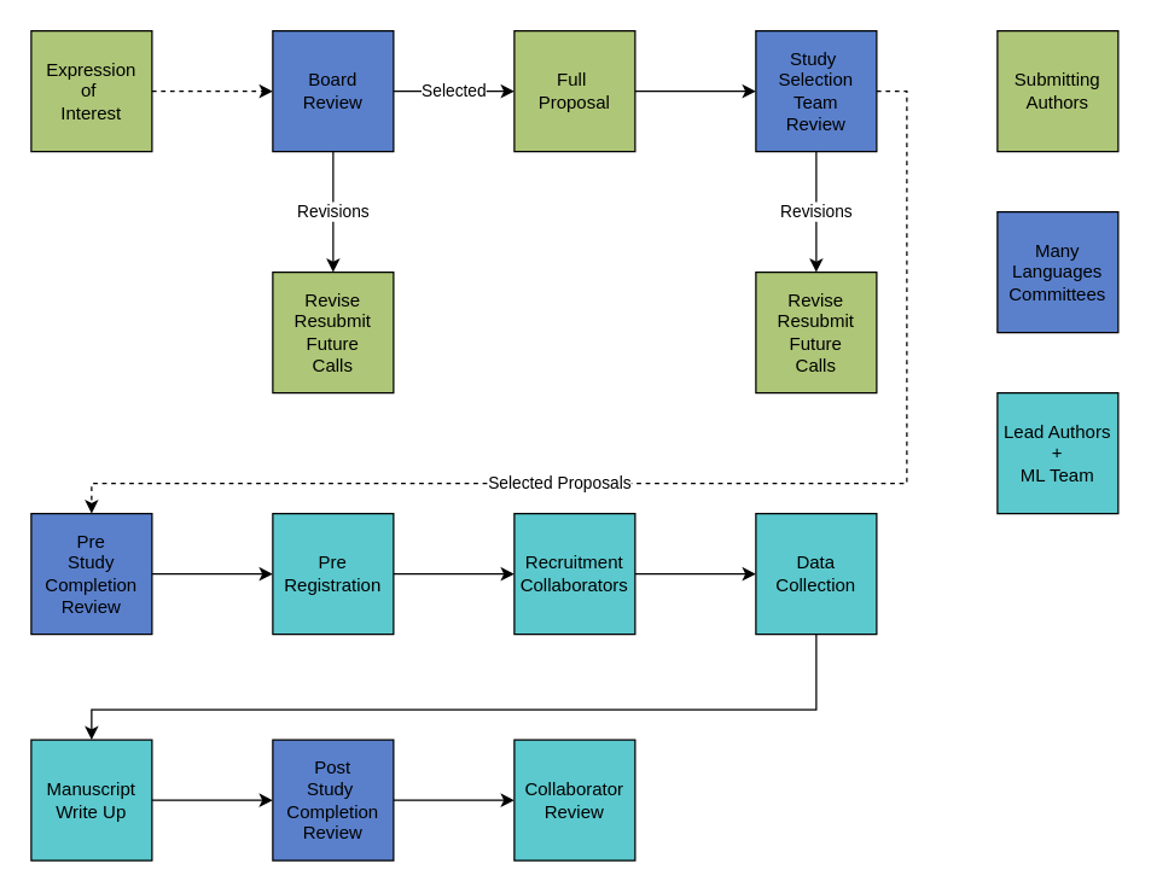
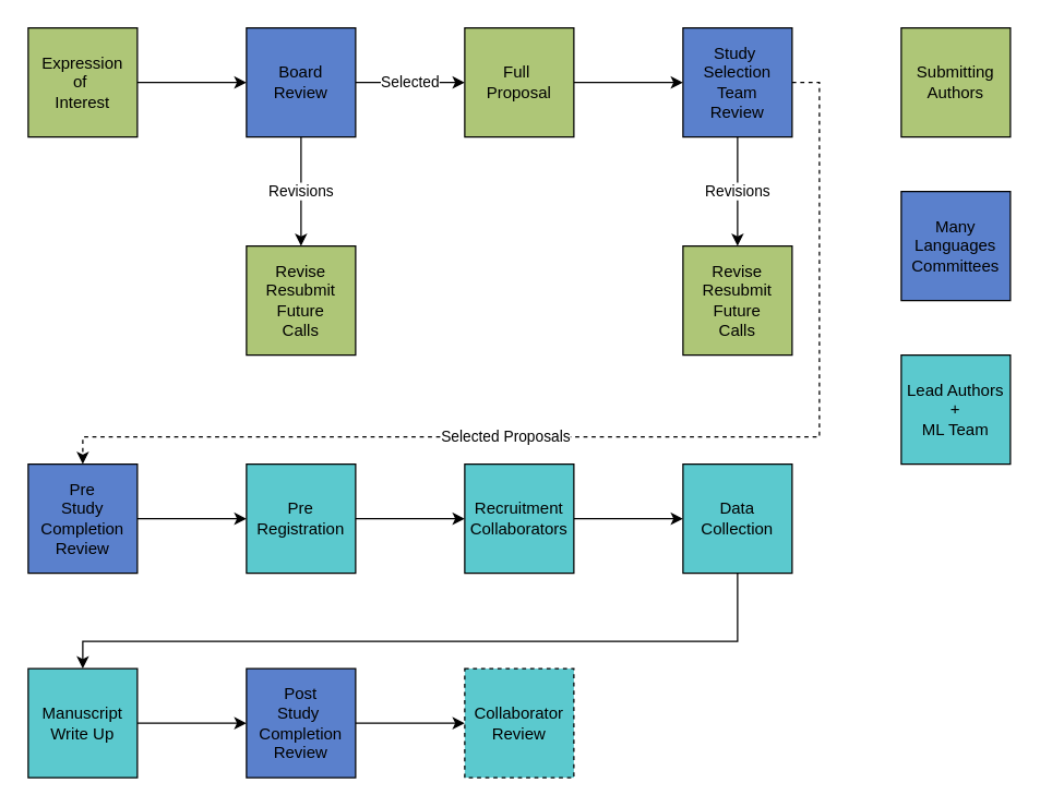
- <mxCell id="2" value="" style="edgeStyle=orthogonalEdgeStyle;rounded=0;orthogonalLoop=1;jettySize=auto;html=1;dashed=1;" parent="1" source="3" target="6" edge="1"><mxGeometry relative="1" as="geometry" /></mxCell>
+ <mxCell id="2" value="" style="edgeStyle=orthogonalEdgeStyle;rounded=0;orthogonalLoop=1;jettySize=auto;html=1;" parent="1" source="3" target="6" edge="1"><mxGeometry relative="1" as="geometry" /></mxCell>
- <mxCell id="26" value="Collaborator&lt;br&gt;Review" style="whiteSpace=wrap;html=1;aspect=fixed;fillColor=#5BC9CE;" parent="1" vertex="1"><mxGeometry x="340" y="490" width="80" height="80" as="geometry" /></mxCell>
+ <mxCell id="26" value="Collaborator&lt;br&gt;Review" style="whiteSpace=wrap;html=1;aspect=fixed;fillColor=#5BC9CE;dashed=1;" parent="1" vertex="1"><mxGeometry x="340" y="490" width="80" height="80" as="geometry" /></mxCell>
